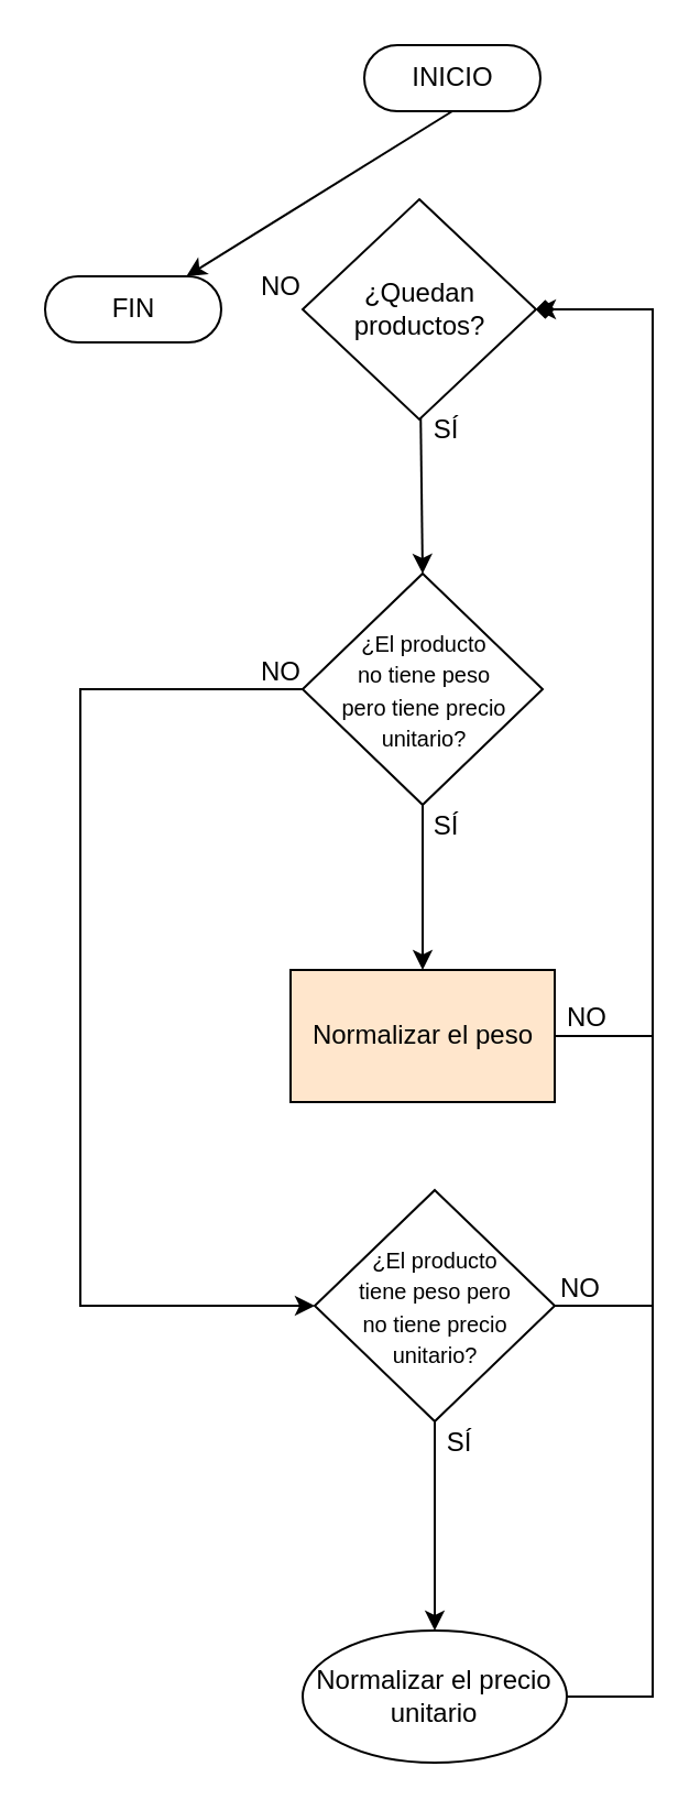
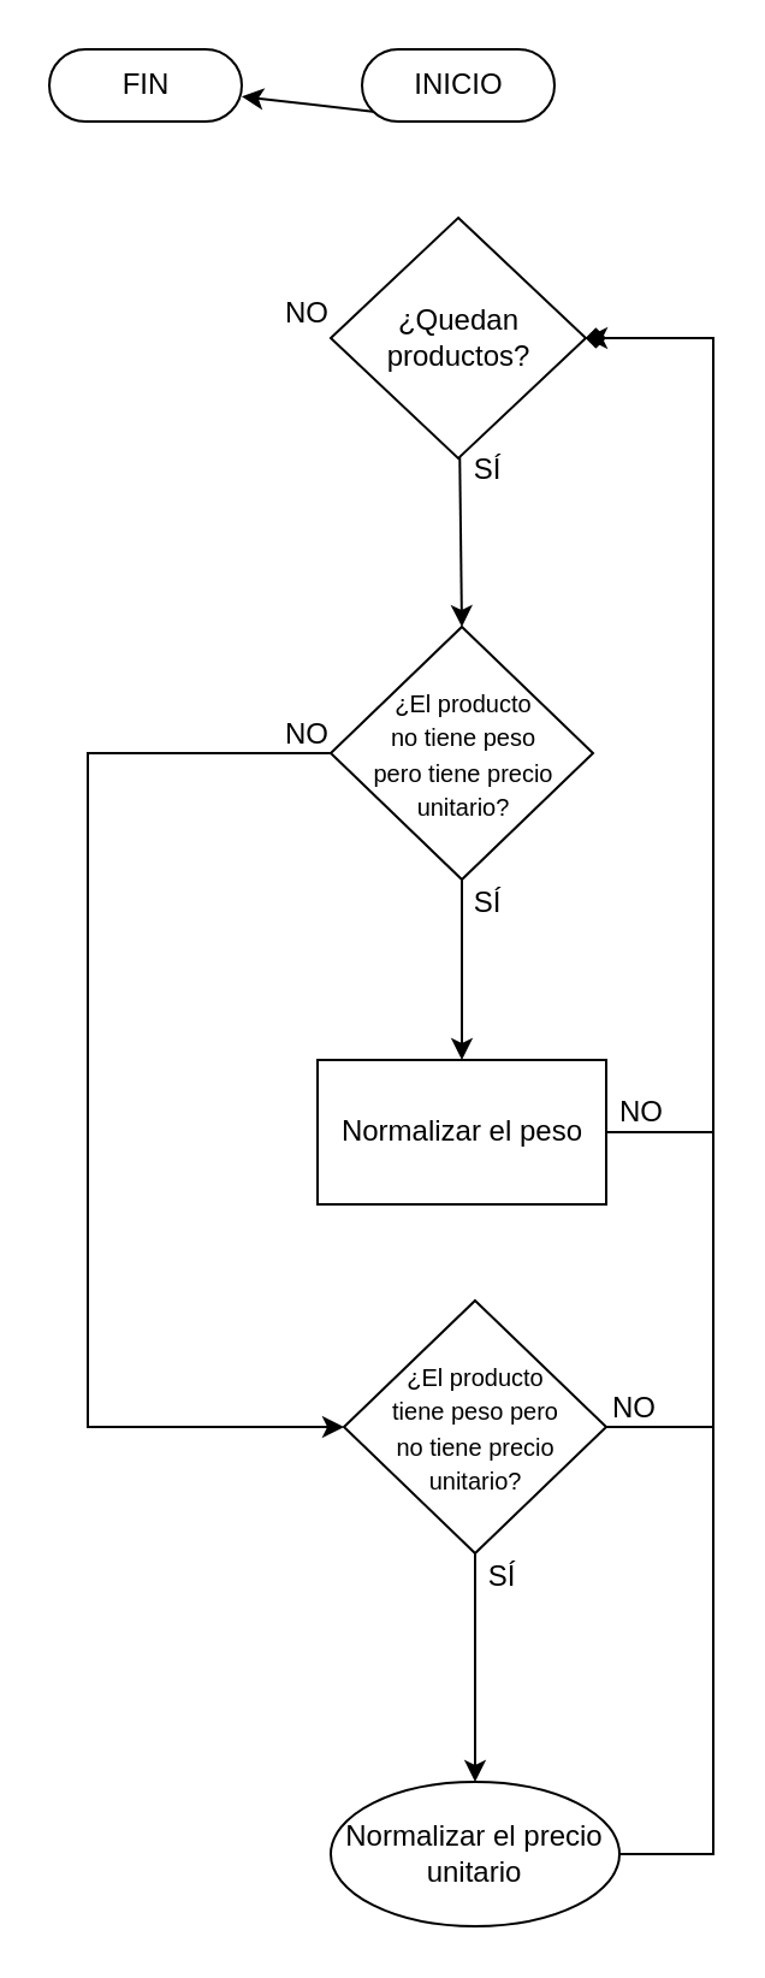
- <mxCell id="11" value="INICIO" style="html=1;dashed=0;whitespace=wrap;shape=mxgraph.dfd.start" parent="1" vertex="1"><mxGeometry x="165" y="20" width="80" height="30" as="geometry" /></mxCell>
+ <mxCell id="11" value="INICIO" style="html=1;dashed=0;whitespace=wrap;shape=mxgraph.dfd.start" parent="1" vertex="1"><mxGeometry x="150" y="20" width="80" height="30" as="geometry" /></mxCell>
- <mxCell id="13" value="FIN" style="html=1;dashed=0;whitespace=wrap;shape=mxgraph.dfd.start" parent="1" vertex="1"><mxGeometry x="20" y="125" width="80" height="30" as="geometry" /></mxCell>
+ <mxCell id="13" value="FIN" style="html=1;dashed=0;whitespace=wrap;shape=mxgraph.dfd.start" parent="1" vertex="1"><mxGeometry x="20" y="20" width="80" height="30" as="geometry" /></mxCell>
- <mxCell id="18" value="Normalizar el peso" style="whiteSpace=wrap;html=1;dashed=0;fillColor=#ffe6cc;" vertex="1" parent="1"><mxGeometry x="131.5" y="440" width="120" height="60" as="geometry" /></mxCell>
+ <mxCell id="18" value="Normalizar el peso" style="whiteSpace=wrap;html=1;dashed=0;" vertex="1" parent="1"><mxGeometry x="131.5" y="440" width="120" height="60" as="geometry" /></mxCell>
